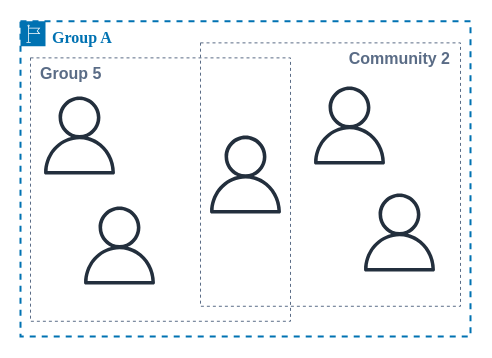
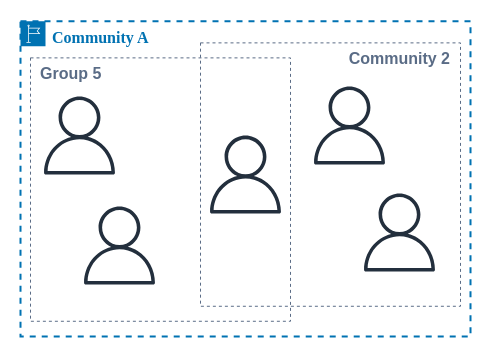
- <mxCell id="2" value="&lt;font color=&quot;#0072b2&quot;&gt;Group A&lt;br&gt;&lt;/font&gt;" style="points=[[0,0],[0.25,0],[0.5,0],[0.75,0],[1,0],[1,0.25],[1,0.5],[1,0.75],[1,1],[0.75,1],[0.5,1],[0.25,1],[0,1],[0,0.75],[0,0.5],[0,0.25]];outlineConnect=0;gradientColor=none;html=1;whiteSpace=wrap;fontSize=16;fontStyle=1;container=1;pointerEvents=0;collapsible=0;recursiveResize=0;shape=mxgraph.aws4.group;grIcon=mxgraph.aws4.group_region;strokeColor=#0072B2;fillColor=none;verticalAlign=top;align=left;spacingLeft=30;fontColor=#165A97;dashed=1;fontFamily=PT Sans;fontSource=https%3A%2F%2Ffonts.googleapis.com%2Fcss%3Ffamily%3DPT%2BSans;strokeWidth=2;perimeterSpacing=0;" parent="1" vertex="1"><mxGeometry x="20" y="20.78" width="450" height="315.22" as="geometry" /></mxCell>
+ <mxCell id="2" value="&lt;font color=&quot;#0072b2&quot;&gt;Community A&lt;br&gt;&lt;/font&gt;" style="points=[[0,0],[0.25,0],[0.5,0],[0.75,0],[1,0],[1,0.25],[1,0.5],[1,0.75],[1,1],[0.75,1],[0.5,1],[0.25,1],[0,1],[0,0.75],[0,0.5],[0,0.25]];outlineConnect=0;gradientColor=none;html=1;whiteSpace=wrap;fontSize=16;fontStyle=1;container=1;pointerEvents=0;collapsible=0;recursiveResize=0;shape=mxgraph.aws4.group;grIcon=mxgraph.aws4.group_region;strokeColor=#0072B2;fillColor=none;verticalAlign=top;align=left;spacingLeft=30;fontColor=#165A97;dashed=1;fontFamily=PT Sans;fontSource=https%3A%2F%2Ffonts.googleapis.com%2Fcss%3Ffamily%3DPT%2BSans;strokeWidth=2;perimeterSpacing=0;" parent="1" vertex="1"><mxGeometry x="20" y="20.78" width="450" height="315.22" as="geometry" /></mxCell>
